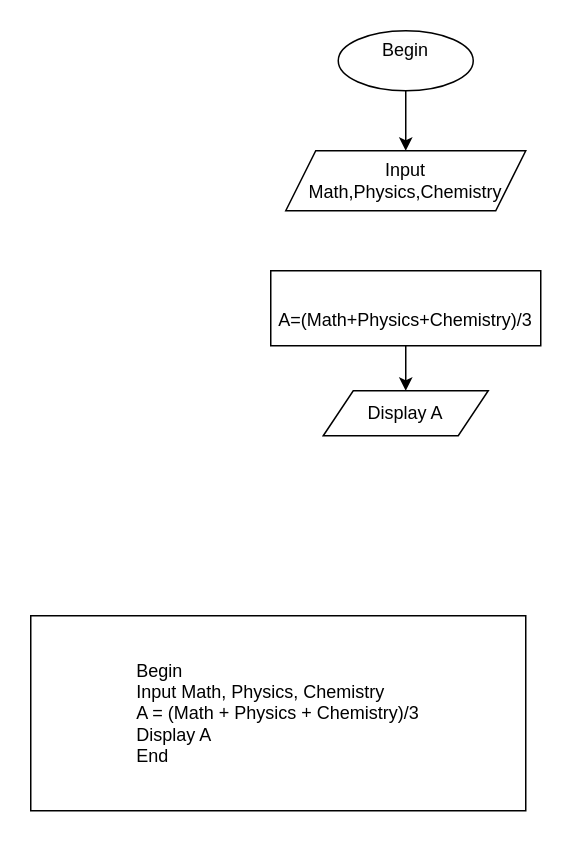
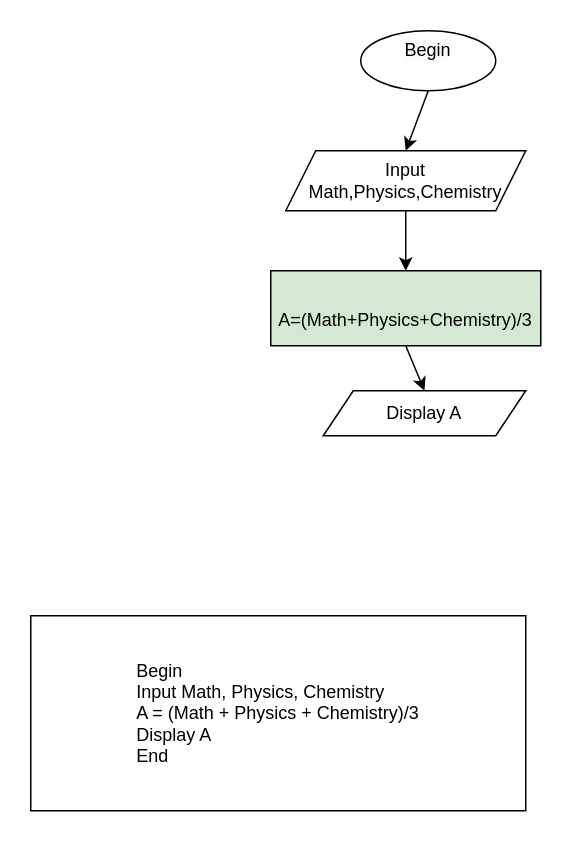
- <mxCell id="3" value="&#10;&lt;span style=&quot;color: rgb(0, 0, 0); font-family: Helvetica; font-size: 12px; font-style: normal; font-variant-ligatures: normal; font-variant-caps: normal; font-weight: 400; letter-spacing: normal; orphans: 2; text-align: left; text-indent: 0px; text-transform: none; widows: 2; word-spacing: 0px; -webkit-text-stroke-width: 0px; background-color: rgb(251, 251, 251); text-decoration-thickness: initial; text-decoration-style: initial; text-decoration-color: initial; float: none; display: inline !important;&quot;&gt;Begin&lt;/span&gt;&#10;&#10;" style="ellipse;whiteSpace=wrap;html=1;" parent="1" vertex="1"><mxGeometry x="225" y="20" width="90" height="40" as="geometry" /></mxCell>
+ <mxCell id="3" value="&#10;&lt;span style=&quot;color: rgb(0, 0, 0); font-family: Helvetica; font-size: 12px; font-style: normal; font-variant-ligatures: normal; font-variant-caps: normal; font-weight: 400; letter-spacing: normal; orphans: 2; text-align: left; text-indent: 0px; text-transform: none; widows: 2; word-spacing: 0px; -webkit-text-stroke-width: 0px; background-color: rgb(251, 251, 251); text-decoration-thickness: initial; text-decoration-style: initial; text-decoration-color: initial; float: none; display: inline !important;&quot;&gt;Begin&lt;/span&gt;&#10;&#10;" style="ellipse;whiteSpace=wrap;html=1;" parent="1" vertex="1"><mxGeometry x="240" y="20" width="90" height="40" as="geometry" /></mxCell>
+ <mxCell id="8" value="" style="endArrow=classic;html=1;rounded=0;exitX=0.5;exitY=1;exitDx=0;exitDy=0;entryX=0.5;entryY=0;entryDx=0;entryDy=0;" parent="1" source="4" target="5" edge="1"><mxGeometry width="50" height="50" relative="1" as="geometry"><mxPoint x="245" y="320" as="sourcePoint" /><mxPoint x="270" y="160" as="targetPoint" /></mxGeometry></mxCell>
- <mxCell id="5" value="&lt;br&gt;&lt;div style=&quot;text-align: left;&quot;&gt;&lt;span style=&quot;background-color: initial;&quot;&gt;A=(Math+Physics+Chemistry)/3&lt;/span&gt;&lt;/div&gt;" style="rounded=0;whiteSpace=wrap;html=1;" parent="1" vertex="1"><mxGeometry x="180" y="180" width="180" height="50" as="geometry" /></mxCell>
+ <mxCell id="5" value="&lt;br&gt;&lt;div style=&quot;text-align: left;&quot;&gt;&lt;span style=&quot;background-color: initial;&quot;&gt;A=(Math+Physics+Chemistry)/3&lt;/span&gt;&lt;/div&gt;" style="rounded=0;whiteSpace=wrap;html=1;fillColor=#d5e8d4;" parent="1" vertex="1"><mxGeometry x="180" y="180" width="180" height="50" as="geometry" /></mxCell>
- <mxCell id="6" value="Display A" style="shape=parallelogram;perimeter=parallelogramPerimeter;whiteSpace=wrap;html=1;fixedSize=1;" parent="1" vertex="1"><mxGeometry x="215" y="260" width="110" height="30" as="geometry" /></mxCell>
+ <mxCell id="6" value="Display A" style="shape=parallelogram;perimeter=parallelogramPerimeter;whiteSpace=wrap;html=1;fixedSize=1;" parent="1" vertex="1"><mxGeometry x="215" y="260" width="135" height="30" as="geometry" /></mxCell>
